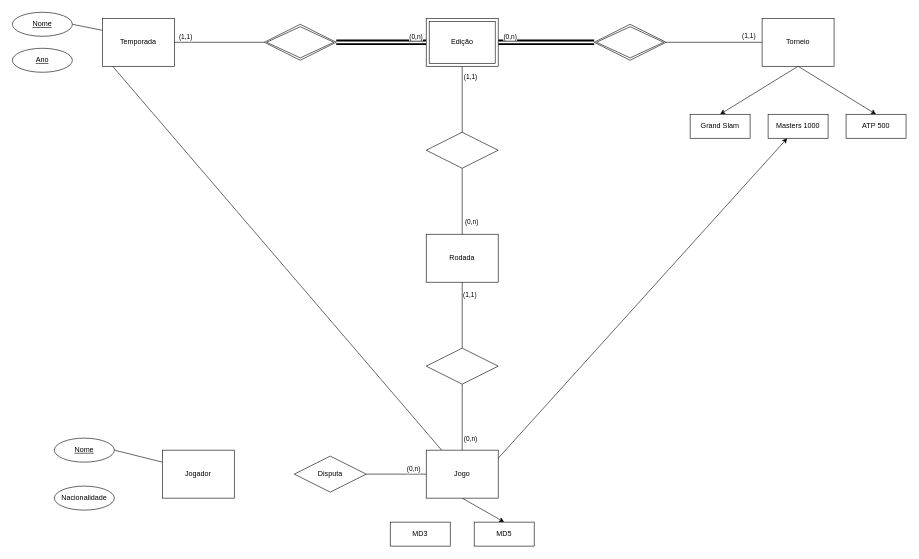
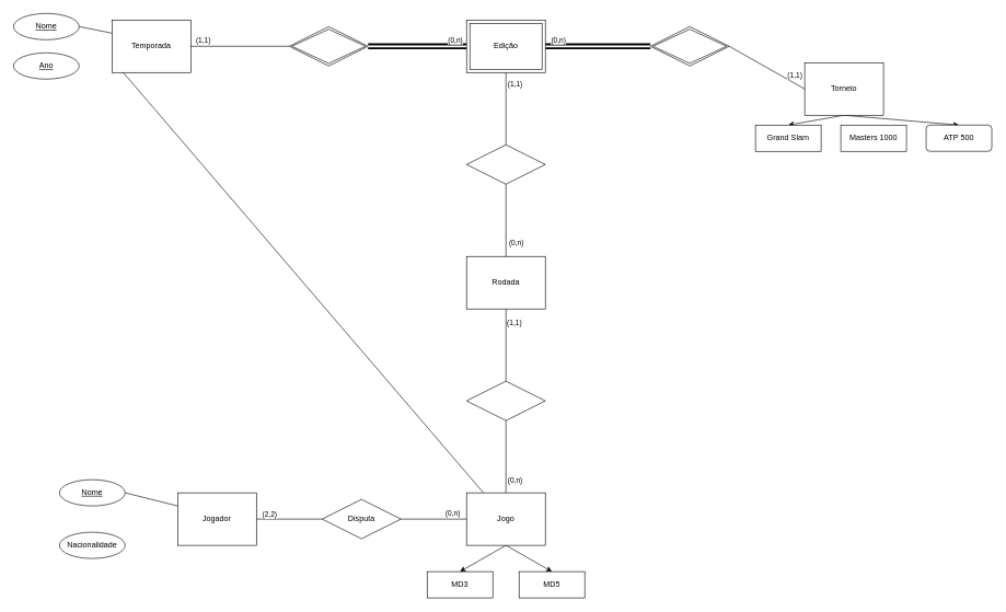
- <mxCell id="7" value="Torneio" style="whiteSpace=wrap;html=1;align=center;" parent="1" vertex="1"><mxGeometry x="1270" y="30" width="120" height="80" as="geometry" /></mxCell>
+ <mxCell id="7" value="Torneio" style="whiteSpace=wrap;html=1;align=center;" parent="1" vertex="1"><mxGeometry x="1225" y="95" width="120" height="80" as="geometry" /></mxCell>
- <mxCell id="12" value="ATP 500" style="whiteSpace=wrap;html=1;align=center;" parent="1" vertex="1"><mxGeometry x="1410" y="190" width="100" height="40" as="geometry" /></mxCell>
+ <mxCell id="12" value="ATP 500" style="whiteSpace=wrap;html=1;align=center;rounded=1;" parent="1" vertex="1"><mxGeometry x="1410" y="190" width="100" height="40" as="geometry" /></mxCell>
- <mxCell id="19" style="edgeStyle=none;rounded=0;orthogonalLoop=1;jettySize=auto;html=1;exitX=0.5;exitY=1;exitDx=0;exitDy=0;endArrow=classic;endFill=1;strokeWidth=1;" edge="1" parent="1" source="21" target="11"><mxGeometry relative="1" as="geometry" /></mxCell>
+ <mxCell id="19" style="edgeStyle=none;rounded=0;orthogonalLoop=1;jettySize=auto;html=1;exitX=0.5;exitY=1;exitDx=0;exitDy=0;entryX=0.5;entryY=0;entryDx=0;entryDy=0;endArrow=classic;endFill=1;strokeWidth=1;" edge="1" parent="1" source="21" target="45"><mxGeometry relative="1" as="geometry" /></mxCell>
+ <mxCell id="33" style="edgeStyle=none;rounded=0;orthogonalLoop=1;jettySize=auto;html=1;exitX=0;exitY=0.5;exitDx=0;exitDy=0;entryX=1;entryY=0.5;entryDx=0;entryDy=0;endArrow=none;endFill=0;strokeWidth=1;" parent="1" source="35" target="18" edge="1"><mxGeometry relative="1" as="geometry" /></mxCell>
+ <mxCell id="34" value="(2,2)" style="edgeLabel;html=1;align=center;verticalAlign=bottom;resizable=0;points=[];" parent="33" vertex="1" connectable="0"><mxGeometry x="0.619" y="1" relative="1" as="geometry"><mxPoint as="offset" /></mxGeometry></mxCell>
